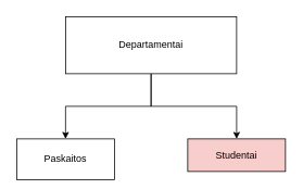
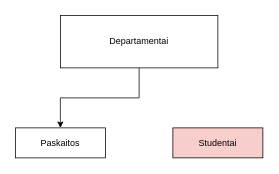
- <mxCell id="3" style="edgeStyle=orthogonalEdgeStyle;rounded=0;orthogonalLoop=1;jettySize=auto;html=1;exitX=0.5;exitY=1;exitDx=0;exitDy=0;" edge="1" parent="1" source="4" target="6"><mxGeometry relative="1" as="geometry" /></mxCell>
- <mxCell id="5" value="Paskaitos" style="rounded=0;whiteSpace=wrap;html=1;" vertex="1" parent="1"><mxGeometry x="20" y="170" width="120" height="50" as="geometry" /></mxCell>
+ <mxCell id="5" value="Paskaitos" style="rounded=0;whiteSpace=wrap;html=1;" vertex="1" parent="1"><mxGeometry x="20" y="170" width="120" height="40" as="geometry" /></mxCell>
